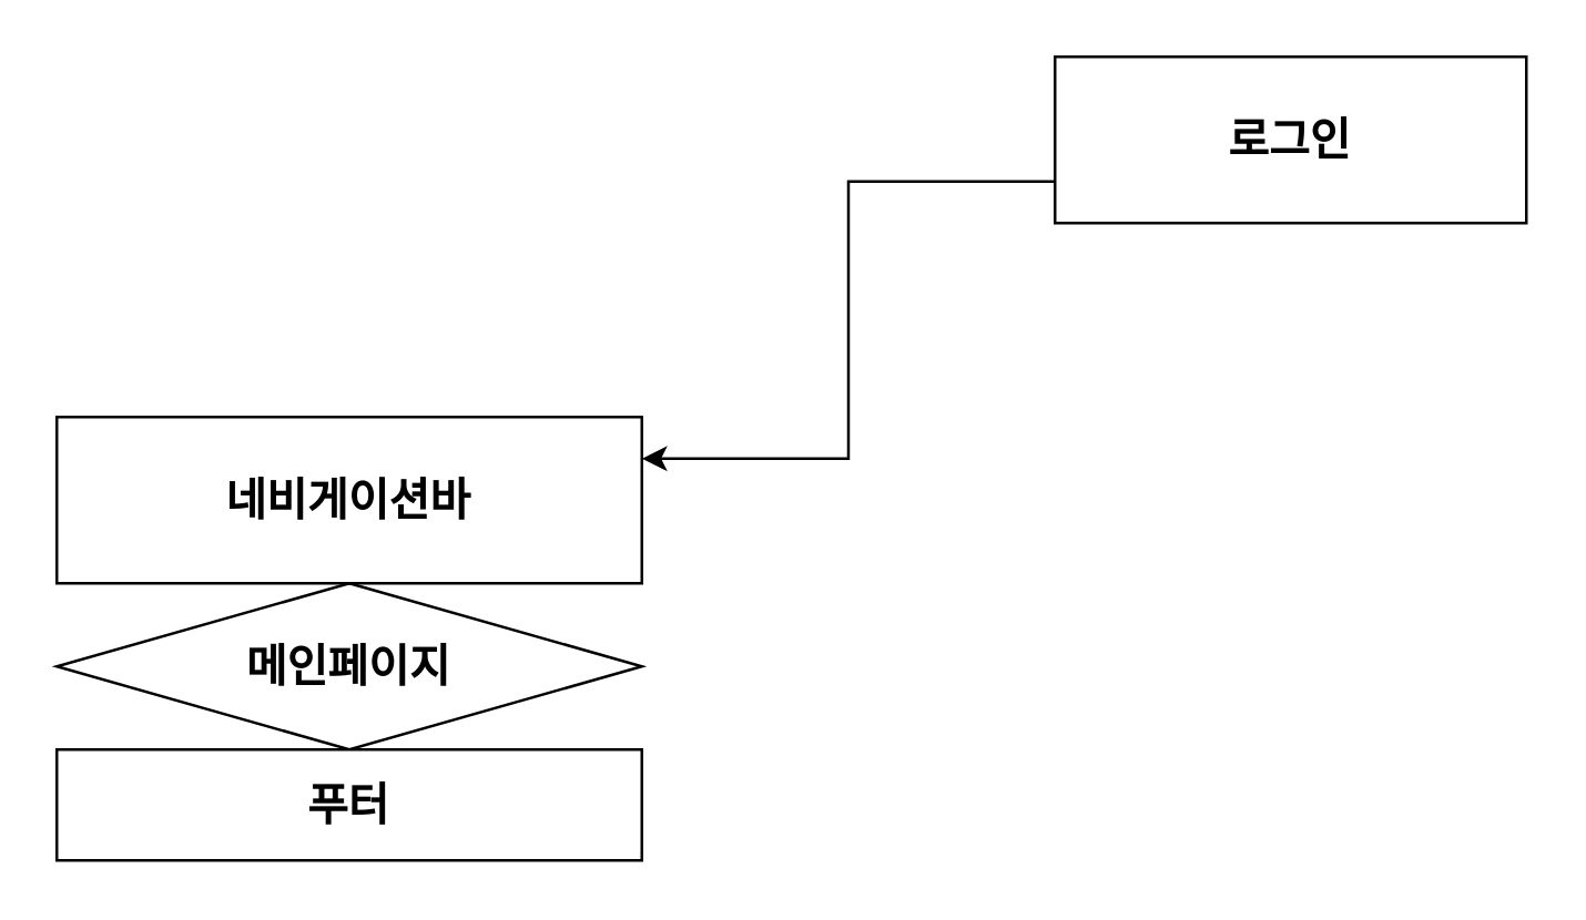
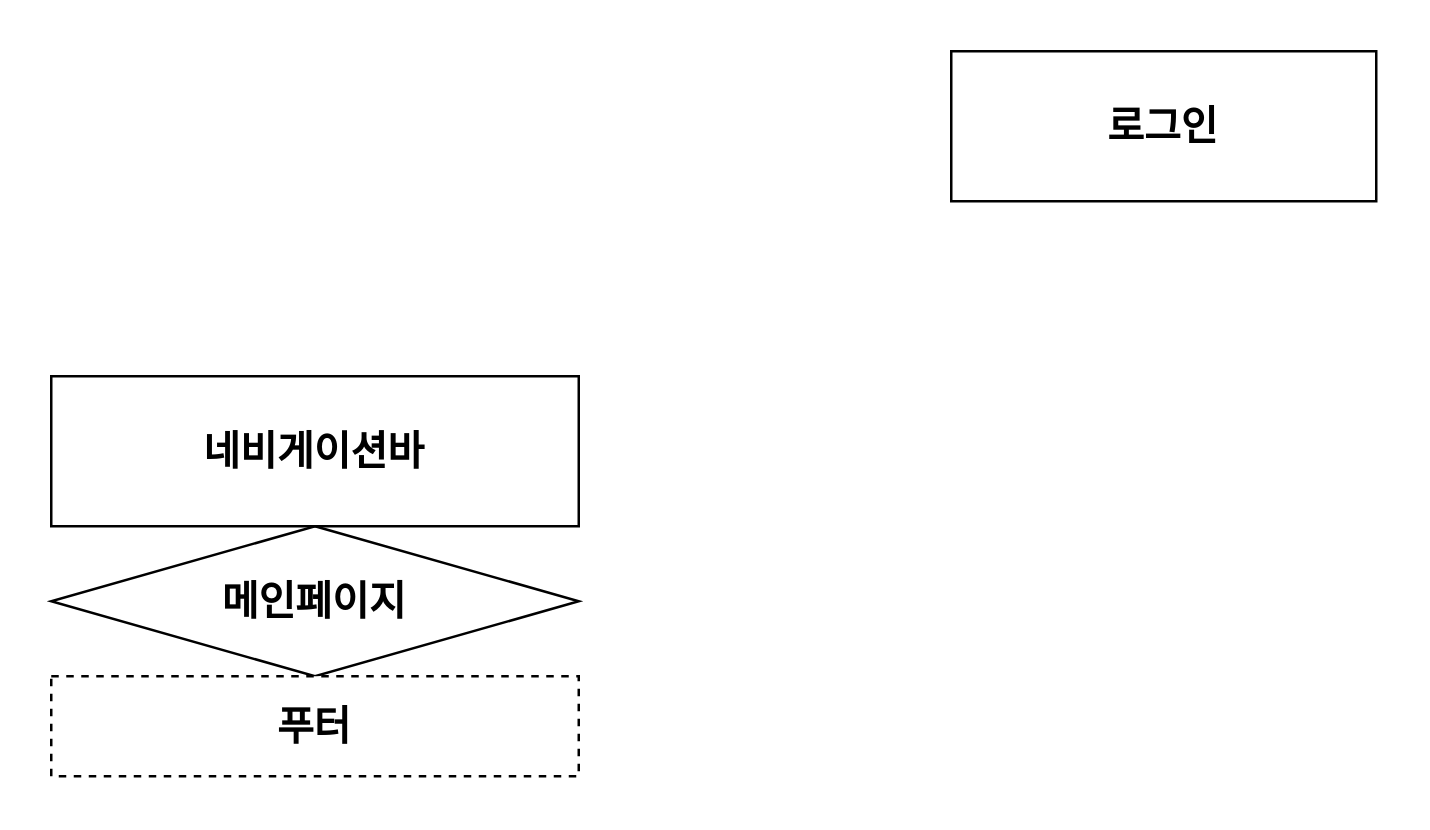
- <mxCell id="2" style="edgeStyle=orthogonalEdgeStyle;rounded=0;orthogonalLoop=1;jettySize=auto;html=1;exitX=0;exitY=0.75;exitDx=0;exitDy=0;fontSize=16;entryX=1;entryY=0.25;entryDx=0;entryDy=0;" edge="1" parent="1" source="3" target="5"><mxGeometry relative="1" as="geometry"><mxPoint x="340" y="70" as="targetPoint" /></mxGeometry></mxCell>
- <mxCell id="6" value="&lt;font size=&quot;3&quot;&gt;&lt;b&gt;푸터&lt;/b&gt;&lt;/font&gt;" style="rounded=0;whiteSpace=wrap;html=1;" vertex="1" parent="1"><mxGeometry x="20" y="270" width="211" height="40" as="geometry" /></mxCell>
+ <mxCell id="6" value="&lt;font size=&quot;3&quot;&gt;&lt;b&gt;푸터&lt;/b&gt;&lt;/font&gt;" style="rounded=0;whiteSpace=wrap;html=1;dashed=1;" vertex="1" parent="1"><mxGeometry x="20" y="270" width="211" height="40" as="geometry" /></mxCell>
